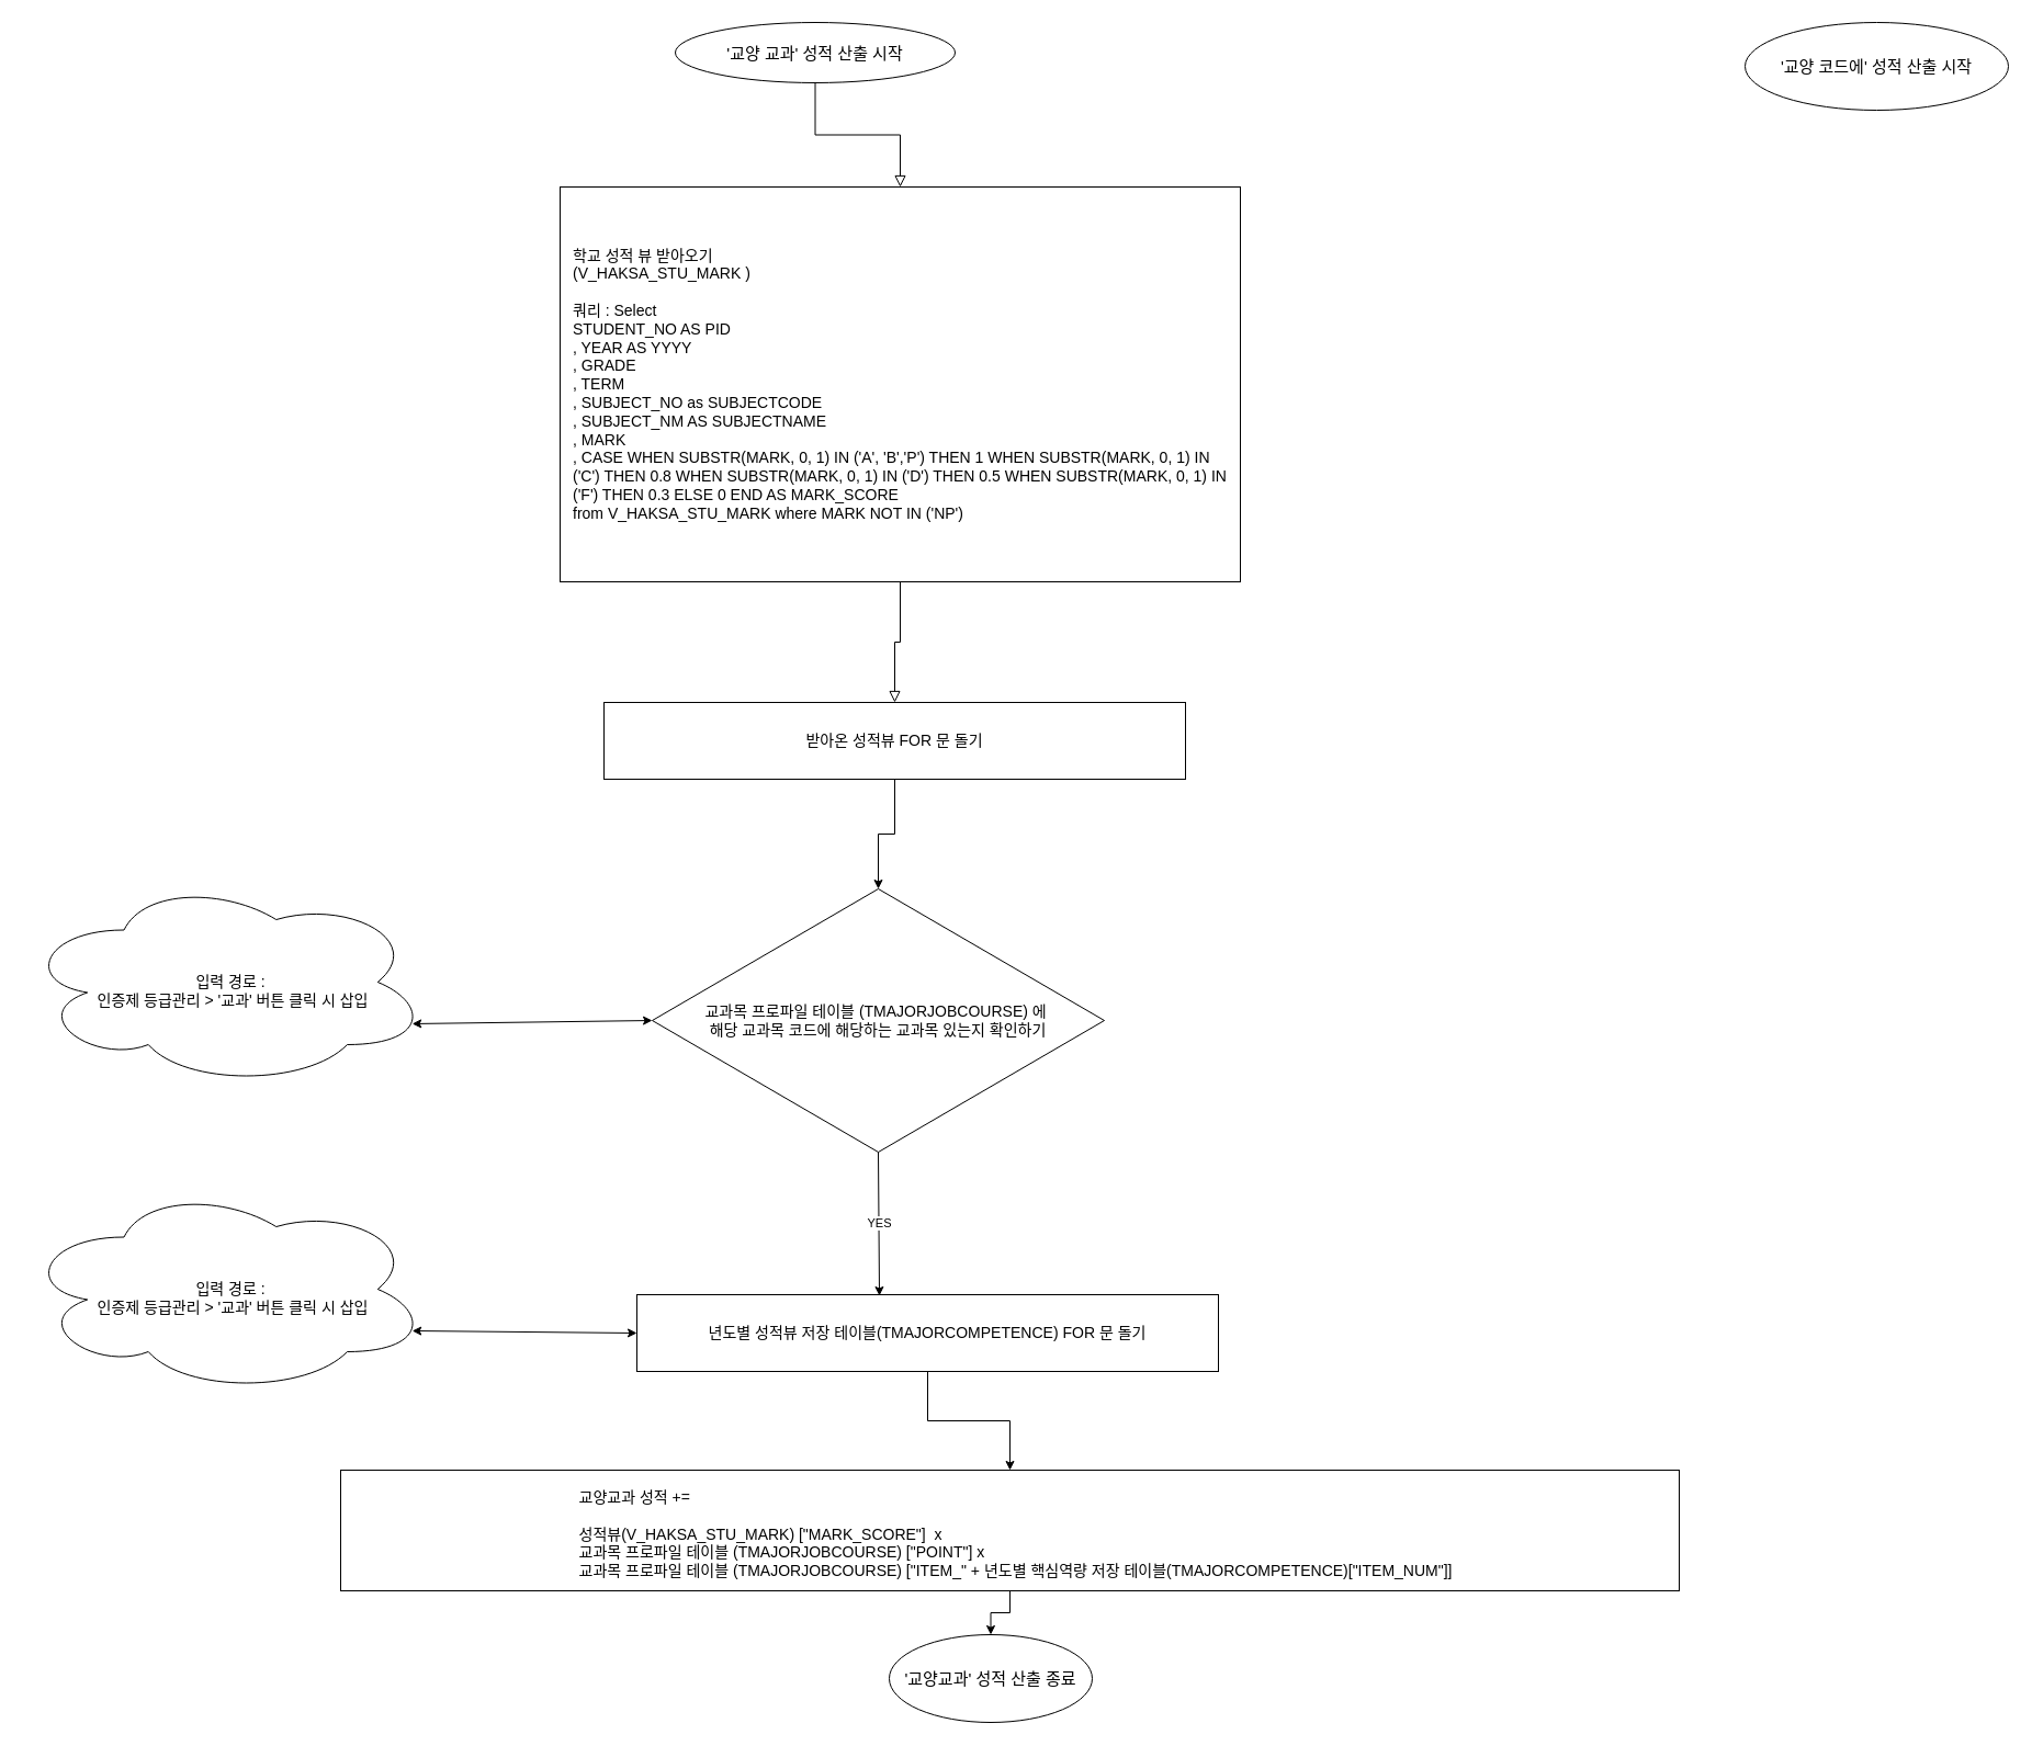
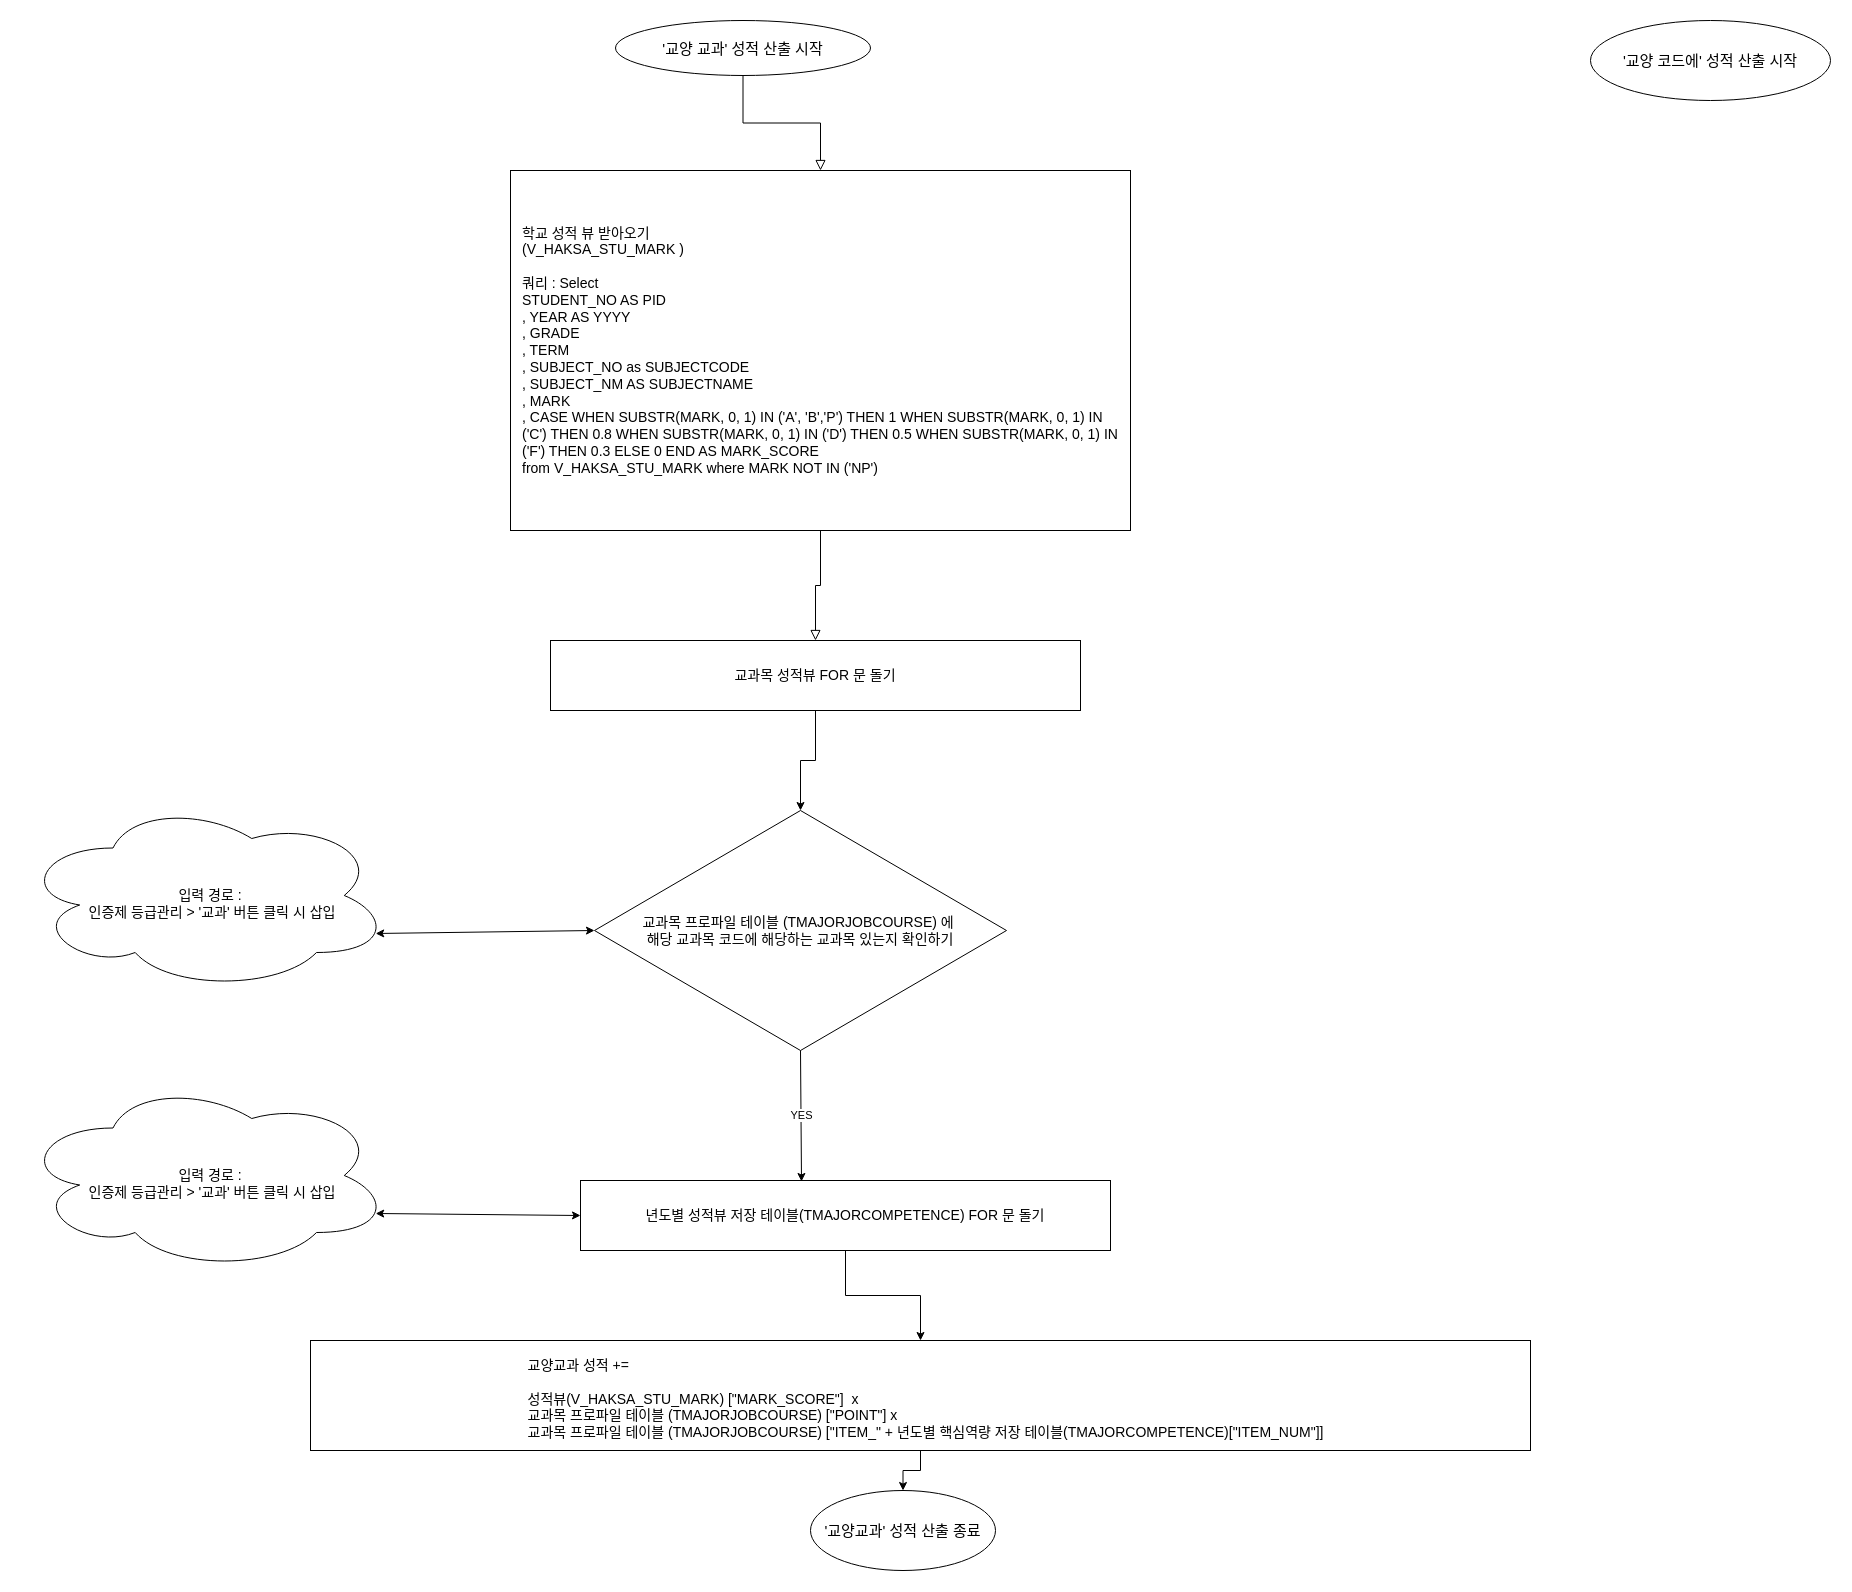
- <mxCell id="8" value="받아온 성적뷰 FOR 문 돌기" style="rounded=0;whiteSpace=wrap;html=1;fontSize=14;" parent="1" vertex="1"><mxGeometry x="550" y="640" width="530" height="70" as="geometry" /></mxCell>
+ <mxCell id="8" value="교과목 성적뷰 FOR 문 돌기" style="rounded=0;whiteSpace=wrap;html=1;fontSize=14;" parent="1" vertex="1"><mxGeometry x="550" y="640" width="530" height="70" as="geometry" /></mxCell>
